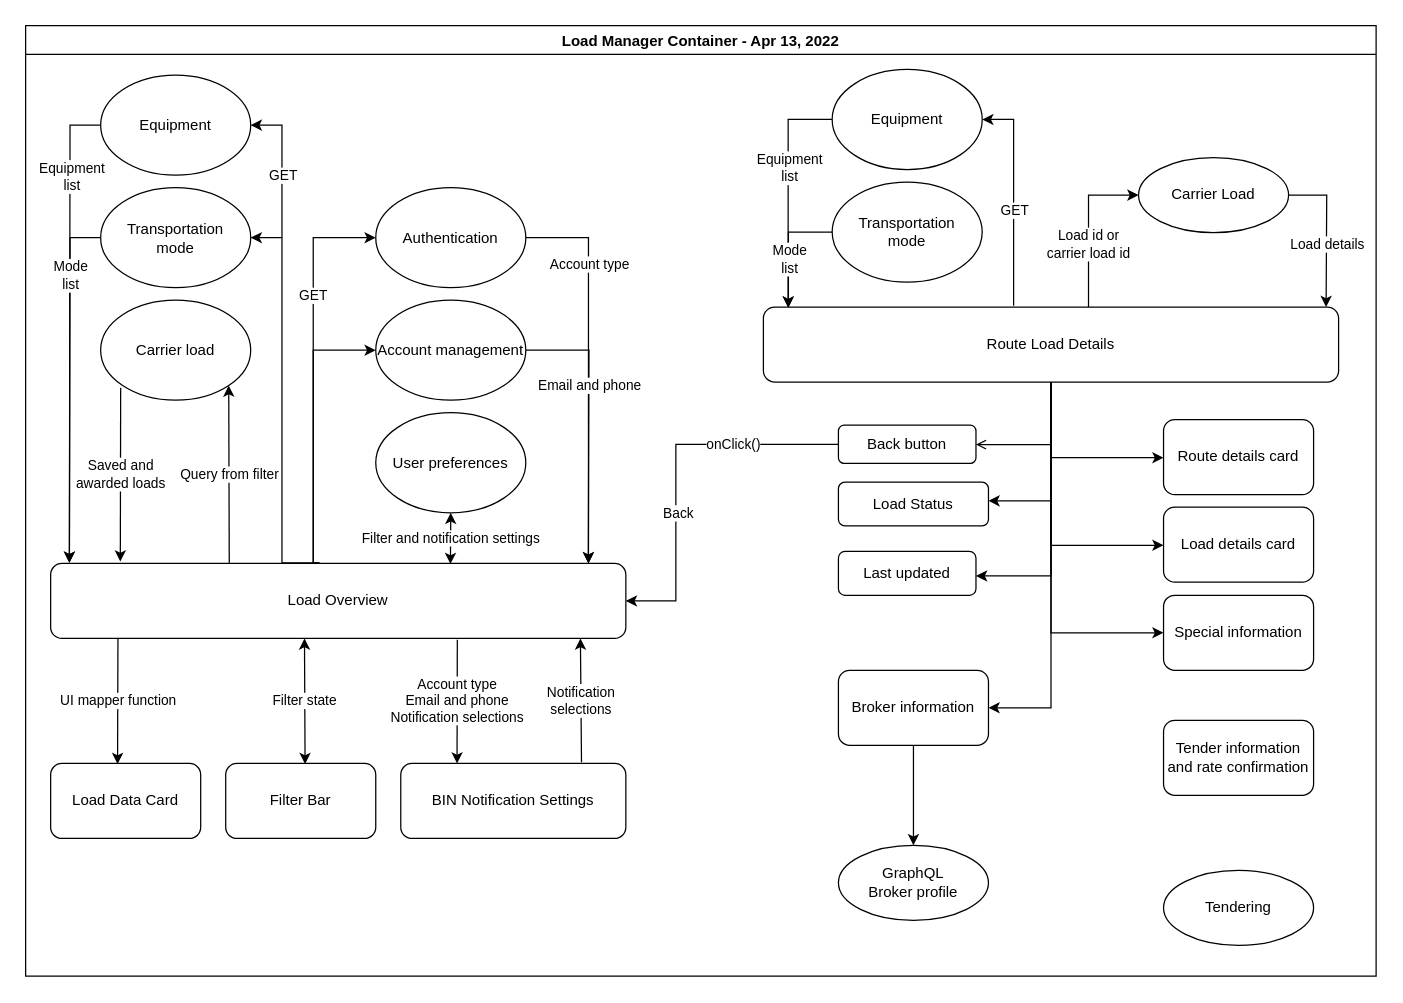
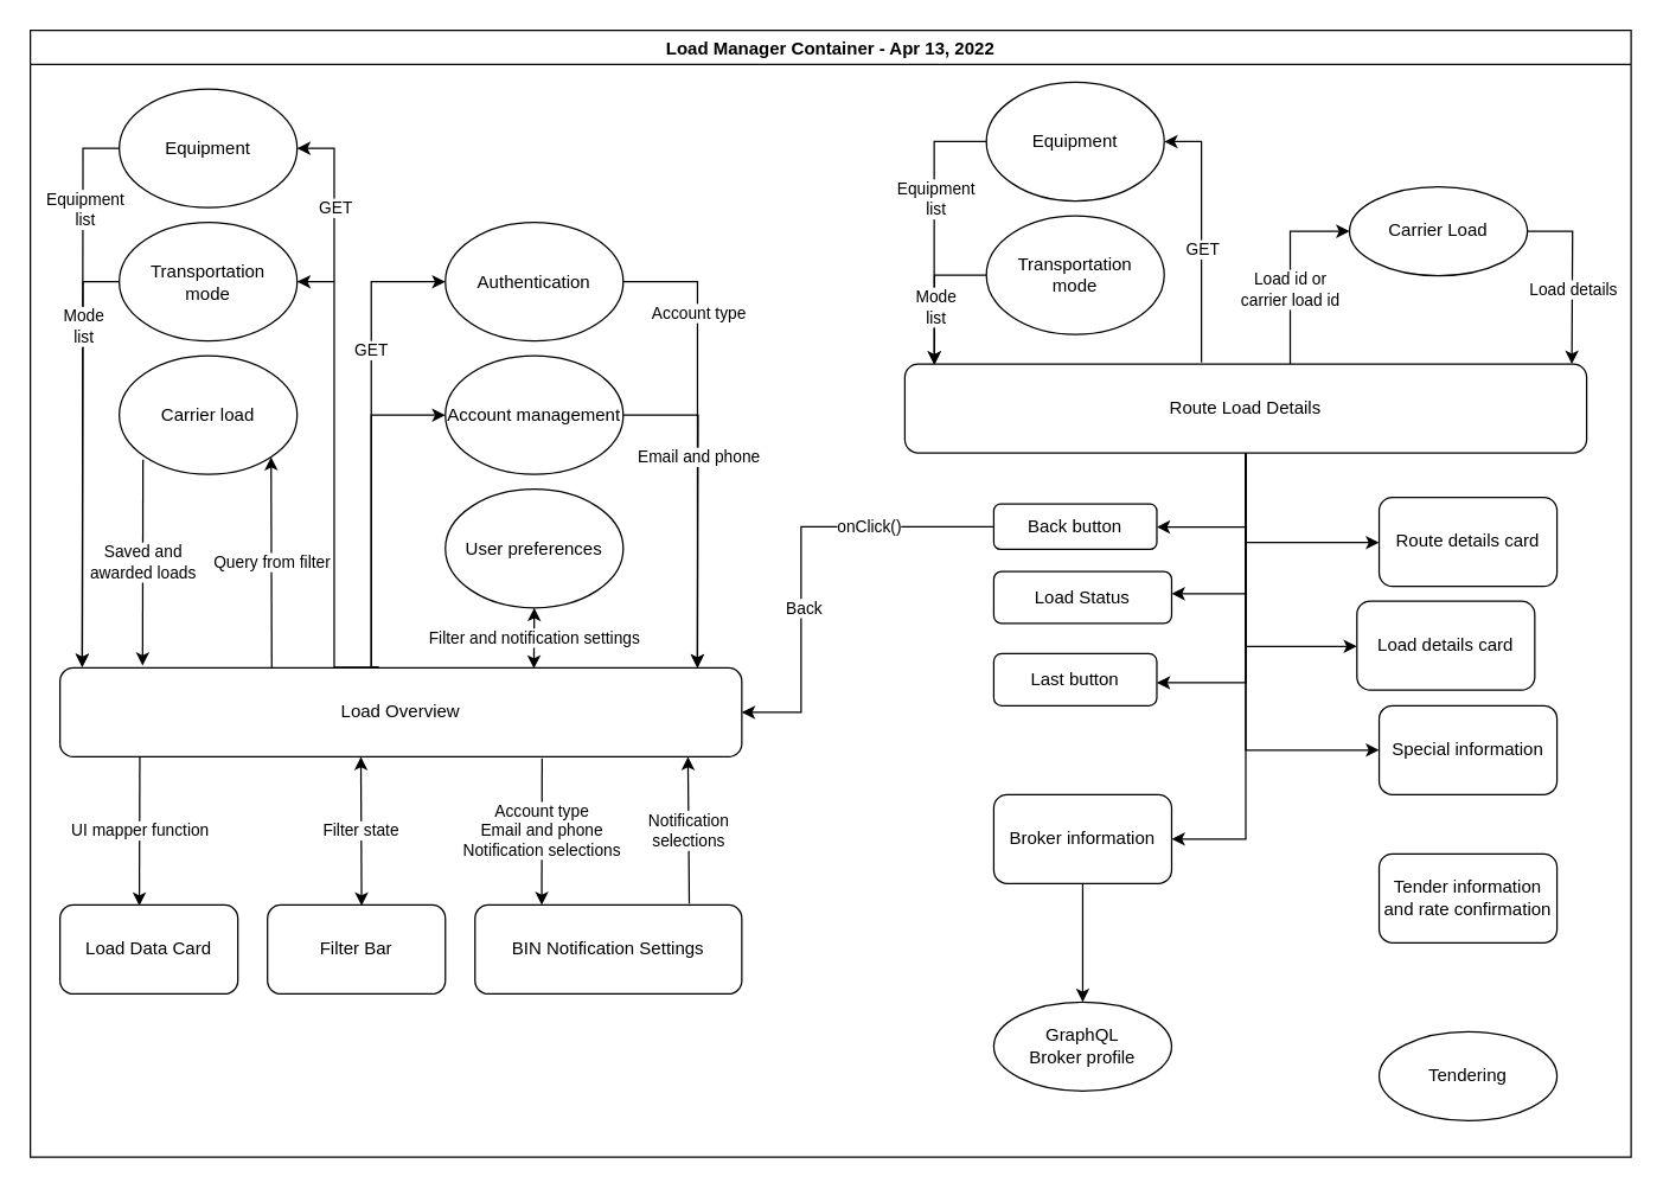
- <mxCell id="62" value="" style="edgeStyle=orthogonalEdgeStyle;rounded=0;orthogonalLoop=1;jettySize=auto;html=1;endArrow=open;" parent="2" source="35" target="61" edge="1"><mxGeometry relative="1" as="geometry"><Array as="points"><mxPoint x="820" y="335" /></Array></mxGeometry></mxCell>
+ <mxCell id="62" value="" style="edgeStyle=orthogonalEdgeStyle;rounded=0;orthogonalLoop=1;jettySize=auto;html=1;" parent="2" source="35" target="61" edge="1"><mxGeometry relative="1" as="geometry"><Array as="points"><mxPoint x="820" y="335" /></Array></mxGeometry></mxCell>
- <mxCell id="38" value="Load details card" style="whiteSpace=wrap;html=1;rounded=1;" parent="2" vertex="1"><mxGeometry x="910" y="385" width="120" height="60" as="geometry" /></mxCell>
+ <mxCell id="38" value="Load details card" style="whiteSpace=wrap;html=1;rounded=1;" parent="2" vertex="1"><mxGeometry x="895" y="385" width="120" height="60" as="geometry" /></mxCell>
- <mxCell id="63" value="Last updated" style="whiteSpace=wrap;html=1;rounded=1;" parent="2" vertex="1"><mxGeometry x="650" y="420.48" width="110" height="35" as="geometry" /></mxCell>
+ <mxCell id="63" value="Last button" style="whiteSpace=wrap;html=1;rounded=1;" parent="2" vertex="1"><mxGeometry x="650" y="420.48" width="110" height="35" as="geometry" /></mxCell>
